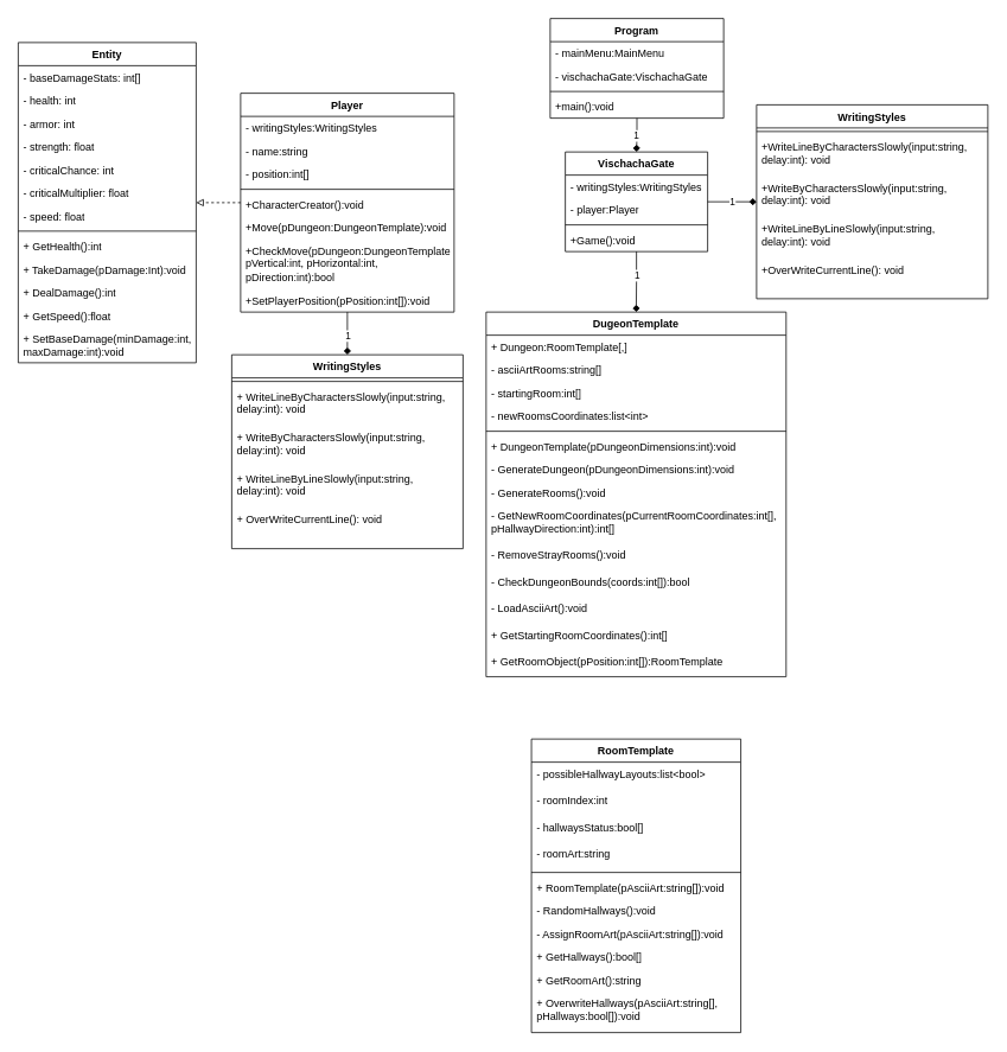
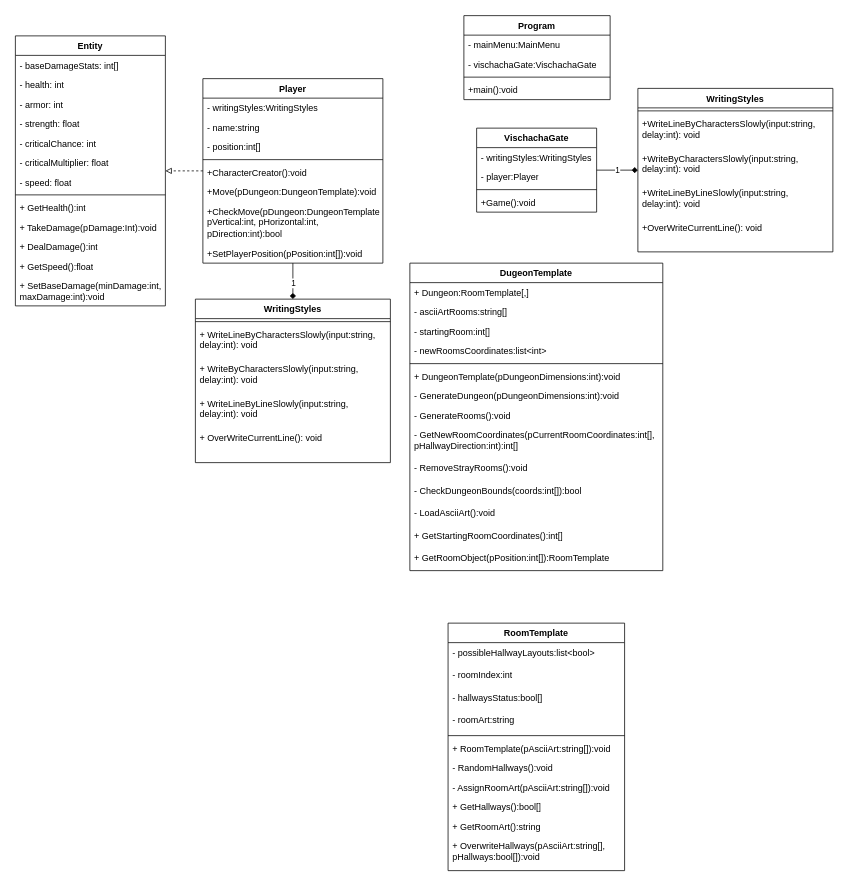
- <mxCell id="2" style="edgeStyle=orthogonalEdgeStyle;rounded=0;orthogonalLoop=1;jettySize=auto;html=1;endArrow=diamond;endFill=1;" edge="1" parent="1" source="4" target="13"><mxGeometry relative="1" as="geometry" /></mxCell>
- <mxCell id="3" value="1" style="edgeLabel;html=1;align=center;verticalAlign=middle;resizable=0;points=[];" vertex="1" connectable="0" parent="2"><mxGeometry x="-0.124" y="-2" relative="1" as="geometry"><mxPoint x="1" y="2" as="offset" /></mxGeometry></mxCell>
- <mxCell id="11" style="edgeStyle=orthogonalEdgeStyle;rounded=0;orthogonalLoop=1;jettySize=auto;html=1;endArrow=diamond;endFill=1;" edge="1" parent="1" source="13" target="50"><mxGeometry relative="1" as="geometry" /></mxCell>
- <mxCell id="12" value="1" style="edgeLabel;html=1;align=center;verticalAlign=middle;resizable=0;points=[];" vertex="1" connectable="0" parent="11"><mxGeometry x="-0.23" y="2" relative="1" as="geometry"><mxPoint x="-2" as="offset" /></mxGeometry></mxCell>
